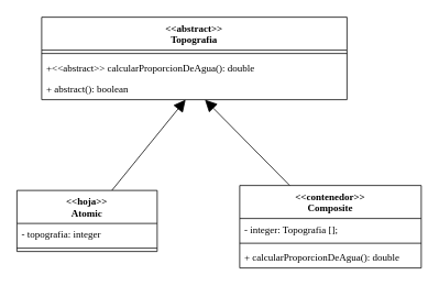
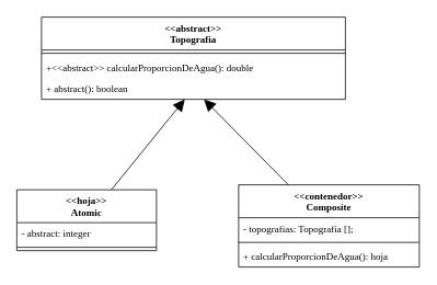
- <mxCell id="8" value="- integer: Topografia [];" style="text;strokeColor=none;fillColor=none;align=left;verticalAlign=top;spacingLeft=4;spacingRight=4;overflow=hidden;rotatable=0;points=[[0,0.5],[1,0.5]];portConstraint=eastwest;fontFamily=Lucida Console;" parent="7" vertex="1"><mxGeometry y="40" width="220" height="26" as="geometry" /></mxCell>
+ <mxCell id="8" value="- topografias: Topografia [];" style="text;strokeColor=none;fillColor=none;align=left;verticalAlign=top;spacingLeft=4;spacingRight=4;overflow=hidden;rotatable=0;points=[[0,0.5],[1,0.5]];portConstraint=eastwest;fontFamily=Lucida Console;" parent="7" vertex="1"><mxGeometry y="40" width="220" height="26" as="geometry" /></mxCell>
- <mxCell id="13" value="- topografia: integer" style="text;strokeColor=none;fillColor=none;align=left;verticalAlign=top;spacingLeft=4;spacingRight=4;overflow=hidden;rotatable=0;points=[[0,0.5],[1,0.5]];portConstraint=eastwest;fontFamily=Lucida Console;" parent="12" vertex="1"><mxGeometry y="40" width="170" height="26" as="geometry" /></mxCell>
+ <mxCell id="13" value="- abstract: integer" style="text;strokeColor=none;fillColor=none;align=left;verticalAlign=top;spacingLeft=4;spacingRight=4;overflow=hidden;rotatable=0;points=[[0,0.5],[1,0.5]];portConstraint=eastwest;fontFamily=Lucida Console;" parent="12" vertex="1"><mxGeometry y="40" width="170" height="26" as="geometry" /></mxCell>
- <mxCell id="10" value="+ calcularProporcionDeAgua(): double" style="text;strokeColor=none;fillColor=none;align=left;verticalAlign=top;spacingLeft=4;spacingRight=4;overflow=hidden;rotatable=0;points=[[0,0.5],[1,0.5]];portConstraint=eastwest;fontFamily=Lucida Console;" parent="7" vertex="1"><mxGeometry y="74" width="220" height="26" as="geometry" /></mxCell>
+ <mxCell id="10" value="+ calcularProporcionDeAgua(): hoja" style="text;strokeColor=none;fillColor=none;align=left;verticalAlign=top;spacingLeft=4;spacingRight=4;overflow=hidden;rotatable=0;points=[[0,0.5],[1,0.5]];portConstraint=eastwest;fontFamily=Lucida Console;" parent="7" vertex="1"><mxGeometry y="74" width="220" height="26" as="geometry" /></mxCell>
